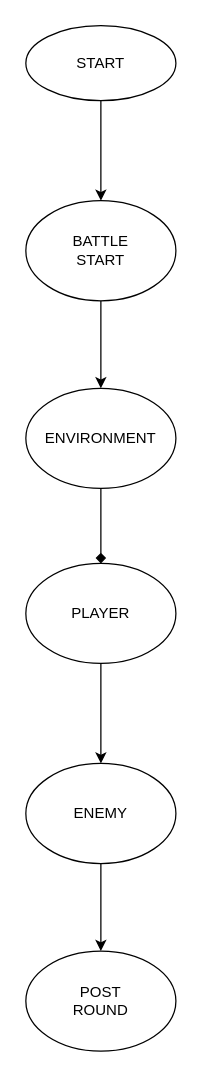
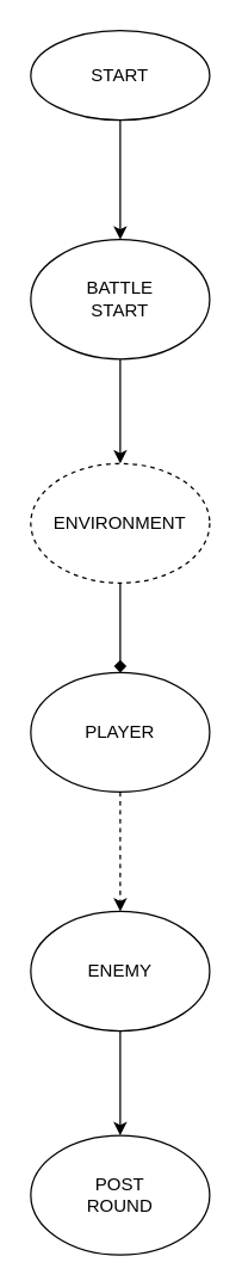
- <mxCell id="7" value="ENVIRONMENT" style="ellipse;whiteSpace=wrap;html=1;" vertex="1" parent="1"><mxGeometry x="20" y="310" width="120" height="80" as="geometry" /></mxCell>
+ <mxCell id="7" value="ENVIRONMENT" style="ellipse;whiteSpace=wrap;html=1;dashed=1;" vertex="1" parent="1"><mxGeometry x="20" y="310" width="120" height="80" as="geometry" /></mxCell>
- <mxCell id="8" style="edgeStyle=orthogonalEdgeStyle;rounded=0;orthogonalLoop=1;jettySize=auto;html=1;" edge="1" parent="1" source="9" target="11"><mxGeometry relative="1" as="geometry" /></mxCell>
+ <mxCell id="8" style="edgeStyle=orthogonalEdgeStyle;rounded=0;orthogonalLoop=1;jettySize=auto;html=1;dashed=1;" edge="1" parent="1" source="9" target="11"><mxGeometry relative="1" as="geometry" /></mxCell>
